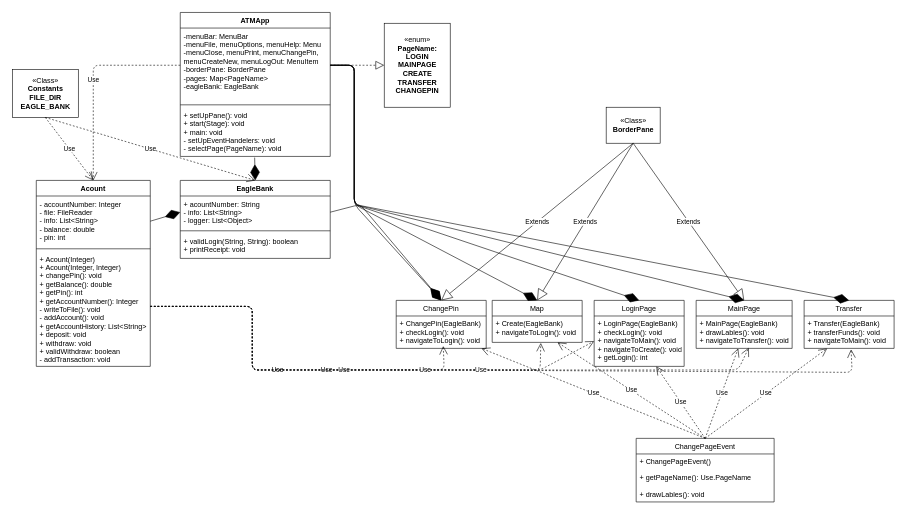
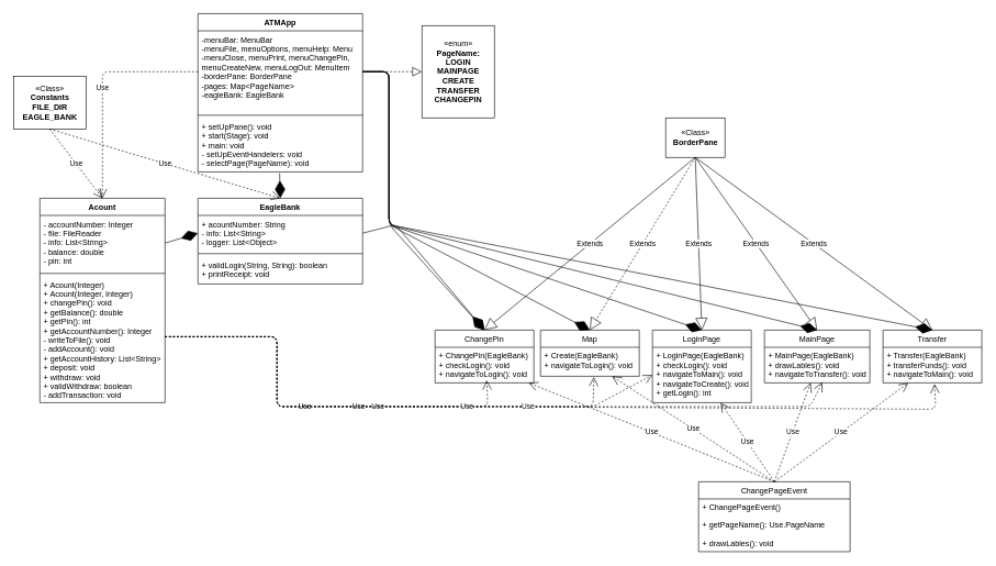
- <mxCell id="31" value="Extends" style="endArrow=block;endSize=16;endFill=0;html=1;exitX=0.5;exitY=1;exitDx=0;exitDy=0;entryX=0.5;entryY=0;entryDx=0;entryDy=0;" edge="1" parent="1" source="29" target="21"><mxGeometry width="160" relative="1" as="geometry"><mxPoint x="1075" y="238" as="sourcePoint" /><mxPoint x="745" y="510" as="targetPoint" /></mxGeometry></mxCell>
+ <mxCell id="31" value="Extends" style="endArrow=block;endSize=16;endFill=0;html=1;exitX=0.5;exitY=1;exitDx=0;exitDy=0;entryX=0.5;entryY=0;entryDx=0;entryDy=0;dashed=1;" edge="1" parent="1" source="29" target="21"><mxGeometry width="160" relative="1" as="geometry"><mxPoint x="1075" y="238" as="sourcePoint" /><mxPoint x="745" y="510" as="targetPoint" /></mxGeometry></mxCell>
+ <mxCell id="32" value="Extends" style="endArrow=block;endSize=16;endFill=0;html=1;exitX=0.5;exitY=1;exitDx=0;exitDy=0;entryX=0.5;entryY=0;entryDx=0;entryDy=0;" edge="1" parent="1" source="29" target="23"><mxGeometry width="160" relative="1" as="geometry"><mxPoint x="1075" y="238" as="sourcePoint" /><mxPoint x="905" y="510" as="targetPoint" /></mxGeometry></mxCell>
+ <mxCell id="34" value="Extends" style="endArrow=block;endSize=16;endFill=0;html=1;exitX=0.5;exitY=1;exitDx=0;exitDy=0;entryX=0.5;entryY=0;entryDx=0;entryDy=0;" edge="1" parent="1" source="29" target="27"><mxGeometry width="160" relative="1" as="geometry"><mxPoint x="1095" y="258" as="sourcePoint" /><mxPoint x="925" y="530" as="targetPoint" /></mxGeometry></mxCell>
